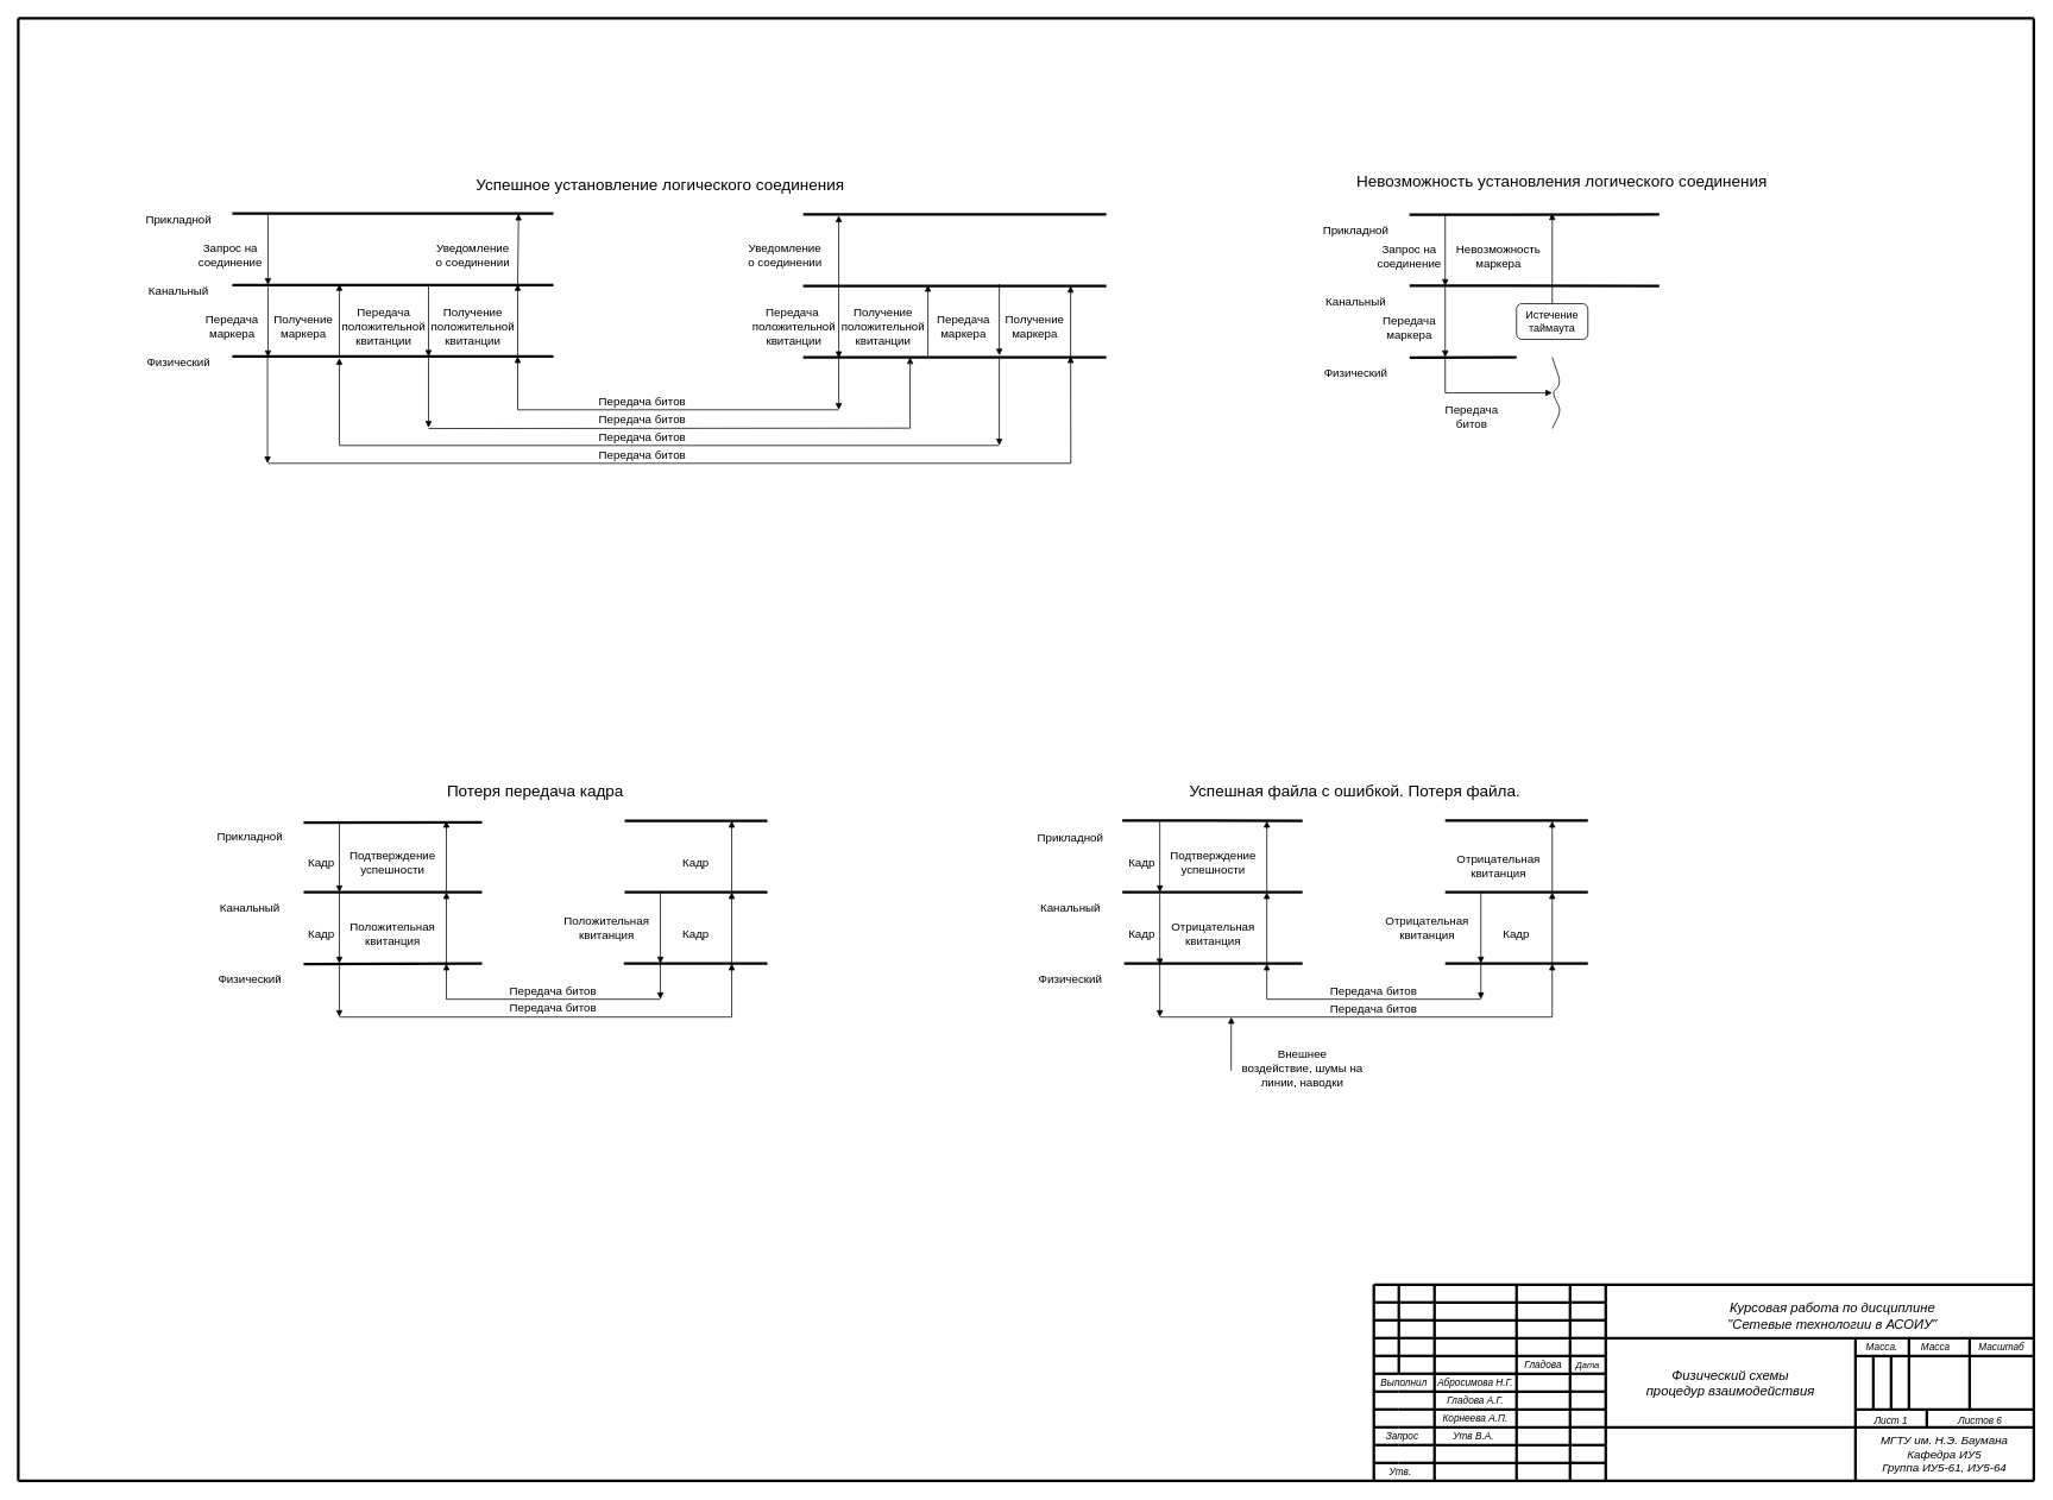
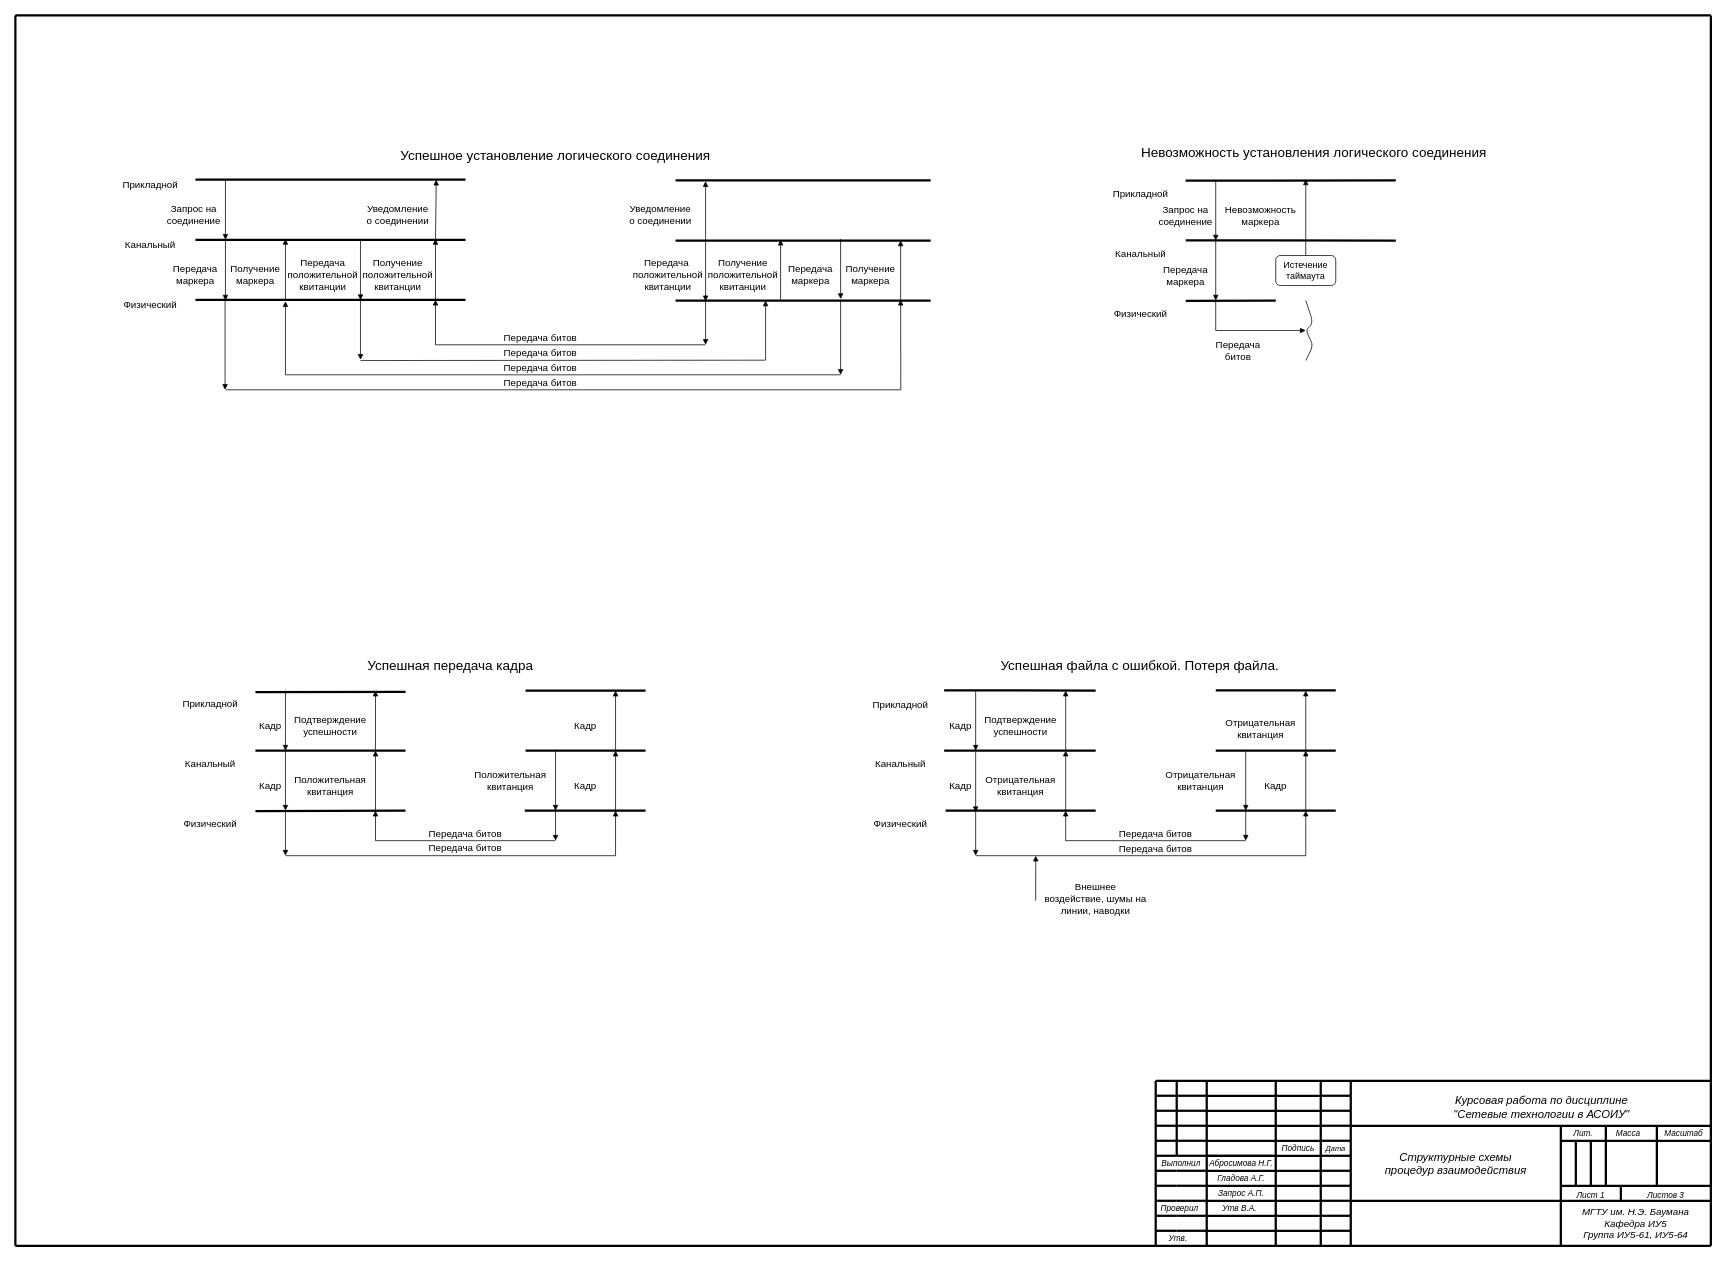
- <mxCell id="39" value="&lt;font style=&quot;font-size:11px;font-family:Helvetica;color:#000000;direction:ltr;letter-spacing:0px;line-height:120%;opacity:1&quot;&gt;&lt;br/&gt;&lt;/font&gt;&lt;font style=&quot;font-size:18px;font-family:arial;color:#000000;direction:ltr;letter-spacing:0px;line-height:120%;opacity:1&quot;&gt;Потеря передача кадра&lt;/font&gt;&lt;font style=&quot;font-size:18px;font-family:arial;color:#000000;direction:ltr;letter-spacing:0px;line-height:120%;opacity:1&quot;&gt;&lt;br/&gt;&lt;/font&gt;" style="verticalAlign=middle;align=center;vsdxID=62;fillColor=none;gradientColor=none;shape=stencil(nZBLDoAgDERP0z3SIyjew0SURgSD+Lu9kMZoXLhwN9O+tukAlrNpJg1SzDH4QW/URgNYgZTkjA4UkwJUgGXng+6DX1zLfmoymdXo17xh5zmRJ6Q42BWCfc2oJfdAr+Yv+AP9Cb7OJ3H/2JG1HNGz/84klThPVCc=);strokeColor=none;spacingTop=-3;spacingBottom=-3;spacingLeft=-3;spacingRight=-3;labelBackgroundColor=none;rounded=0;html=1;whiteSpace=wrap;" parent="1" vertex="1"><mxGeometry x="340" y="840" width="520" height="80" as="geometry" /></mxCell>
+ <mxCell id="39" value="&lt;font style=&quot;font-size:11px;font-family:Helvetica;color:#000000;direction:ltr;letter-spacing:0px;line-height:120%;opacity:1&quot;&gt;&lt;br/&gt;&lt;/font&gt;&lt;font style=&quot;font-size:18px;font-family:arial;color:#000000;direction:ltr;letter-spacing:0px;line-height:120%;opacity:1&quot;&gt;Успешная передача кадра&lt;/font&gt;&lt;font style=&quot;font-size:18px;font-family:arial;color:#000000;direction:ltr;letter-spacing:0px;line-height:120%;opacity:1&quot;&gt;&lt;br/&gt;&lt;/font&gt;" style="verticalAlign=middle;align=center;vsdxID=62;fillColor=none;gradientColor=none;shape=stencil(nZBLDoAgDERP0z3SIyjew0SURgSD+Lu9kMZoXLhwN9O+tukAlrNpJg1SzDH4QW/URgNYgZTkjA4UkwJUgGXng+6DX1zLfmoymdXo17xh5zmRJ6Q42BWCfc2oJfdAr+Yv+AP9Cb7OJ3H/2JG1HNGz/84klThPVCc=);strokeColor=none;spacingTop=-3;spacingBottom=-3;spacingLeft=-3;spacingRight=-3;labelBackgroundColor=none;rounded=0;html=1;whiteSpace=wrap;" parent="1" vertex="1"><mxGeometry x="340" y="840" width="520" height="80" as="geometry" /></mxCell>
- <mxCell id="7" value="&lt;font style=&quot;font-size:11px;font-family:arial;color:#000000;direction:ltr;letter-spacing:0px;line-height:120%;opacity:1&quot;&gt;&lt;i&gt;Масса.&lt;/i&gt;&lt;/font&gt;&lt;font style=&quot;font-size:11px;font-family:arial;color:#000000;direction:ltr;letter-spacing:0px;line-height:120%;opacity:1&quot;&gt;&lt;i&gt;&lt;br/&gt;&lt;/i&gt;&lt;/font&gt;" style="verticalAlign=middle;align=center;vsdxID=6;fillColor=none;gradientColor=none;shape=stencil(nZBRDoQgDERP03+WHsHFe5iISyOCQdT19kIaIxq//Jtp3zTpAFaTaUYNUkwx+F6v1EYD+AUpyRkdKCYFqACrzgf9C352LfuxyWRWg1/yhT/nRE5IsZWuZtCSK8CPeI0e/hF+jV7AJM4PO7KWCyr390bSiNtEtQM=);strokeColor=none;strokeWidth=3;spacingTop=-3;spacingBottom=-3;spacingLeft=-3;spacingRight=-3;labelBackgroundColor=none;rounded=0;html=1;whiteSpace=wrap;" parent="1" vertex="1"><mxGeometry x="2080" y="1500" width="60" height="20" as="geometry" /></mxCell>
+ <mxCell id="7" value="&lt;font style=&quot;font-size:11px;font-family:arial;color:#000000;direction:ltr;letter-spacing:0px;line-height:120%;opacity:1&quot;&gt;&lt;i&gt;Лит.&lt;/i&gt;&lt;/font&gt;&lt;font style=&quot;font-size:11px;font-family:arial;color:#000000;direction:ltr;letter-spacing:0px;line-height:120%;opacity:1&quot;&gt;&lt;i&gt;&lt;br/&gt;&lt;/i&gt;&lt;/font&gt;" style="verticalAlign=middle;align=center;vsdxID=6;fillColor=none;gradientColor=none;shape=stencil(nZBRDoQgDERP03+WHsHFe5iISyOCQdT19kIaIxq//Jtp3zTpAFaTaUYNUkwx+F6v1EYD+AUpyRkdKCYFqACrzgf9C352LfuxyWRWg1/yhT/nRE5IsZWuZtCSK8CPeI0e/hF+jV7AJM4PO7KWCyr390bSiNtEtQM=);strokeColor=none;strokeWidth=3;spacingTop=-3;spacingBottom=-3;spacingLeft=-3;spacingRight=-3;labelBackgroundColor=none;rounded=0;html=1;whiteSpace=wrap;" parent="1" vertex="1"><mxGeometry x="2080" y="1500" width="60" height="20" as="geometry" /></mxCell>
- <mxCell id="2" value="&lt;font style=&quot;font-size:11px;font-family:arial;color:#000000;direction:ltr;letter-spacing:0px;line-height:120%;opacity:1&quot;&gt;&lt;i&gt;Гладова&lt;/i&gt;&lt;/font&gt;&lt;font style=&quot;font-size:11px;font-family:arial;color:#000000;direction:ltr;letter-spacing:0px;line-height:120%;opacity:1&quot;&gt;&lt;i&gt;&lt;br/&gt;&lt;/i&gt;&lt;/font&gt;" style="verticalAlign=middle;align=center;vsdxID=1;fillColor=none;gradientColor=none;shape=stencil(nZBRDoQgDERP03+WHsHFe5iISyOCQdT19kIaIxq//Jtp3zTpAFaTaUYNUkwx+F6v1EYD+AUpyRkdKCYFqACrzgf9C352LfuxyWRWg1/yhT/nRE5IsZWuZtCSK8CPeI0e/hF+jV7AJM4PO7KWCyr390bSiNtEtQM=);strokeColor=none;strokeWidth=3;spacingTop=-3;spacingBottom=-3;spacingLeft=-3;spacingRight=-3;labelBackgroundColor=none;rounded=0;html=1;whiteSpace=wrap;" parent="1" vertex="1"><mxGeometry x="1700" y="1520" width="60" height="20" as="geometry" /></mxCell>
+ <mxCell id="2" value="&lt;font style=&quot;font-size:11px;font-family:arial;color:#000000;direction:ltr;letter-spacing:0px;line-height:120%;opacity:1&quot;&gt;&lt;i&gt;Подпись&lt;/i&gt;&lt;/font&gt;&lt;font style=&quot;font-size:11px;font-family:arial;color:#000000;direction:ltr;letter-spacing:0px;line-height:120%;opacity:1&quot;&gt;&lt;i&gt;&lt;br/&gt;&lt;/i&gt;&lt;/font&gt;" style="verticalAlign=middle;align=center;vsdxID=1;fillColor=none;gradientColor=none;shape=stencil(nZBRDoQgDERP03+WHsHFe5iISyOCQdT19kIaIxq//Jtp3zTpAFaTaUYNUkwx+F6v1EYD+AUpyRkdKCYFqACrzgf9C352LfuxyWRWg1/yhT/nRE5IsZWuZtCSK8CPeI0e/hF+jV7AJM4PO7KWCyr390bSiNtEtQM=);strokeColor=none;strokeWidth=3;spacingTop=-3;spacingBottom=-3;spacingLeft=-3;spacingRight=-3;labelBackgroundColor=none;rounded=0;html=1;whiteSpace=wrap;" parent="1" vertex="1"><mxGeometry x="1700" y="1520" width="60" height="20" as="geometry" /></mxCell>
- <mxCell id="14" value="&lt;font style=&quot;font-size:15px;font-family:arial;color:#000000;direction:ltr;letter-spacing:0px;line-height:120%;opacity:1&quot;&gt;&lt;i&gt;Физический схемы&lt;/i&gt;&lt;/font&gt;&lt;font style=&quot;font-size:15px;font-family:arial;color:#000000;direction:ltr;letter-spacing:0px;line-height:120%;opacity:1&quot;&gt;&lt;i&gt;&lt;br/&gt;&lt;/i&gt;&lt;/font&gt;&lt;font style=&quot;font-size:15px;font-family:arial;color:#000000;direction:ltr;letter-spacing:0px;line-height:120%;opacity:1&quot;&gt;&lt;i&gt;процедур взаимодействия&lt;/i&gt;&lt;/font&gt;&lt;font style=&quot;font-size:15px;font-family:arial;color:#000000;direction:ltr;letter-spacing:0px;line-height:120%;opacity:1&quot;&gt;&lt;i&gt;&lt;br/&gt;&lt;/i&gt;&lt;/font&gt;" style="verticalAlign=middle;align=center;vsdxID=13;fillColor=none;gradientColor=none;shape=stencil(nZBRDoQgDERP03+WHsHFe5iISyOCQdT19kIaIxq//Jtp3zTpAFaTaUYNUkwx+F6v1EYD+AUpyRkdKCYFqACrzgf9C352LfuxyWRWg1/yhT/nRE5IsZWuZtCSK8CPeI0e/hF+jV7AJM4PO7KWCyr390bSiNtEtQM=);strokeColor=none;strokeWidth=3;spacingTop=-3;spacingBottom=-3;spacingLeft=-3;spacingRight=-3;labelBackgroundColor=none;rounded=0;html=1;whiteSpace=wrap;" parent="1" vertex="1"><mxGeometry x="1800" y="1500" width="280" height="100" as="geometry" /></mxCell>
+ <mxCell id="14" value="&lt;font style=&quot;font-size:15px;font-family:arial;color:#000000;direction:ltr;letter-spacing:0px;line-height:120%;opacity:1&quot;&gt;&lt;i&gt;Структурные схемы&lt;/i&gt;&lt;/font&gt;&lt;font style=&quot;font-size:15px;font-family:arial;color:#000000;direction:ltr;letter-spacing:0px;line-height:120%;opacity:1&quot;&gt;&lt;i&gt;&lt;br/&gt;&lt;/i&gt;&lt;/font&gt;&lt;font style=&quot;font-size:15px;font-family:arial;color:#000000;direction:ltr;letter-spacing:0px;line-height:120%;opacity:1&quot;&gt;&lt;i&gt;процедур взаимодействия&lt;/i&gt;&lt;/font&gt;&lt;font style=&quot;font-size:15px;font-family:arial;color:#000000;direction:ltr;letter-spacing:0px;line-height:120%;opacity:1&quot;&gt;&lt;i&gt;&lt;br/&gt;&lt;/i&gt;&lt;/font&gt;" style="verticalAlign=middle;align=center;vsdxID=13;fillColor=none;gradientColor=none;shape=stencil(nZBRDoQgDERP03+WHsHFe5iISyOCQdT19kIaIxq//Jtp3zTpAFaTaUYNUkwx+F6v1EYD+AUpyRkdKCYFqACrzgf9C352LfuxyWRWg1/yhT/nRE5IsZWuZtCSK8CPeI0e/hF+jV7AJM4PO7KWCyr390bSiNtEtQM=);strokeColor=none;strokeWidth=3;spacingTop=-3;spacingBottom=-3;spacingLeft=-3;spacingRight=-3;labelBackgroundColor=none;rounded=0;html=1;whiteSpace=wrap;" parent="1" vertex="1"><mxGeometry x="1800" y="1500" width="280" height="100" as="geometry" /></mxCell>
- <mxCell id="11" value="&lt;font style=&quot;font-size:11px;font-family:Helvetica;color:#000000;direction:ltr;letter-spacing:0px;line-height:120%;opacity:1&quot;&gt;&lt;br/&gt;&lt;/font&gt;&lt;font style=&quot;font-size:11px;font-family:arial;color:#000000;direction:ltr;letter-spacing:0px;line-height:120%;opacity:1&quot;&gt;&lt;i&gt;Листов 6&lt;/i&gt;&lt;/font&gt;&lt;font style=&quot;font-size:11px;font-family:arial;color:#000000;direction:ltr;letter-spacing:0px;line-height:120%;opacity:1&quot;&gt;&lt;i&gt;&lt;br/&gt;&lt;/i&gt;&lt;/font&gt;" style="verticalAlign=middle;align=center;vsdxID=10;fillColor=none;gradientColor=none;shape=stencil(nZBRDoQgDERP03+WHsHFe5iISyOCQdT19kIaIxq//Jtp3zTpAFaTaUYNUkwx+F6v1EYD+AUpyRkdKCYFqACrzgf9C352LfuxyWRWg1/yhT/nRE5IsZWuZtCSK8CPeI0e/hF+jV7AJM4PO7KWCyr390bSiNtEtQM=);strokeColor=none;strokeWidth=3;spacingTop=-3;spacingBottom=-3;spacingLeft=-3;spacingRight=-3;labelBackgroundColor=none;rounded=0;html=1;whiteSpace=wrap;" parent="1" vertex="1"><mxGeometry x="2160" y="1580" width="120" height="10" as="geometry" /></mxCell>
+ <mxCell id="11" value="&lt;font style=&quot;font-size:11px;font-family:Helvetica;color:#000000;direction:ltr;letter-spacing:0px;line-height:120%;opacity:1&quot;&gt;&lt;br/&gt;&lt;/font&gt;&lt;font style=&quot;font-size:11px;font-family:arial;color:#000000;direction:ltr;letter-spacing:0px;line-height:120%;opacity:1&quot;&gt;&lt;i&gt;Листов 3&lt;/i&gt;&lt;/font&gt;&lt;font style=&quot;font-size:11px;font-family:arial;color:#000000;direction:ltr;letter-spacing:0px;line-height:120%;opacity:1&quot;&gt;&lt;i&gt;&lt;br/&gt;&lt;/i&gt;&lt;/font&gt;" style="verticalAlign=middle;align=center;vsdxID=10;fillColor=none;gradientColor=none;shape=stencil(nZBRDoQgDERP03+WHsHFe5iISyOCQdT19kIaIxq//Jtp3zTpAFaTaUYNUkwx+F6v1EYD+AUpyRkdKCYFqACrzgf9C352LfuxyWRWg1/yhT/nRE5IsZWuZtCSK8CPeI0e/hF+jV7AJM4PO7KWCyr390bSiNtEtQM=);strokeColor=none;strokeWidth=3;spacingTop=-3;spacingBottom=-3;spacingLeft=-3;spacingRight=-3;labelBackgroundColor=none;rounded=0;html=1;whiteSpace=wrap;" parent="1" vertex="1"><mxGeometry x="2160" y="1580" width="120" height="10" as="geometry" /></mxCell>
- <mxCell id="26" value="&lt;font style=&quot;font-size: 11px ; font-family: &amp;#34;arial&amp;#34; ; color: #000000 ; direction: ltr ; letter-spacing: 0px ; line-height: 120% ; opacity: 1&quot;&gt;&lt;i&gt;Корнеева А.П.&lt;/i&gt;&lt;/font&gt;&lt;font style=&quot;font-size: 11px ; font-family: &amp;#34;arial&amp;#34; ; color: #000000 ; direction: ltr ; letter-spacing: 0px ; line-height: 120% ; opacity: 1&quot;&gt;&lt;i&gt;&lt;br&gt;&lt;/i&gt;&lt;/font&gt;" style="verticalAlign=middle;align=center;vsdxID=36;fillColor=none;gradientColor=none;shape=stencil(nZBRDoQgDERP03+WHsHFe5iISyOCQdT19kIaIxq//Jtp3zTpAFaTaUYNUkwx+F6v1EYD+AUpyRkdKCYFqACrzgf9C352LfuxyWRWg1/yhT/nRE5IsZWuZtCSK8CPeI0e/hF+jV7AJM4PO7KWCyr390bSiNtEtQM=);strokeColor=none;strokeWidth=3;spacingTop=-3;spacingBottom=-3;spacingLeft=-3;spacingRight=-3;labelBackgroundColor=none;rounded=0;html=1;whiteSpace=wrap;" parent="1" vertex="1"><mxGeometry x="1608" y="1580" width="92" height="20" as="geometry" /></mxCell>
+ <mxCell id="26" value="&lt;font style=&quot;font-size: 11px ; font-family: &amp;#34;arial&amp;#34; ; color: #000000 ; direction: ltr ; letter-spacing: 0px ; line-height: 120% ; opacity: 1&quot;&gt;&lt;i&gt;Запрос А.П.&lt;/i&gt;&lt;/font&gt;&lt;font style=&quot;font-size: 11px ; font-family: &amp;#34;arial&amp;#34; ; color: #000000 ; direction: ltr ; letter-spacing: 0px ; line-height: 120% ; opacity: 1&quot;&gt;&lt;i&gt;&lt;br&gt;&lt;/i&gt;&lt;/font&gt;" style="verticalAlign=middle;align=center;vsdxID=36;fillColor=none;gradientColor=none;shape=stencil(nZBRDoQgDERP03+WHsHFe5iISyOCQdT19kIaIxq//Jtp3zTpAFaTaUYNUkwx+F6v1EYD+AUpyRkdKCYFqACrzgf9C352LfuxyWRWg1/yhT/nRE5IsZWuZtCSK8CPeI0e/hF+jV7AJM4PO7KWCyr390bSiNtEtQM=);strokeColor=none;strokeWidth=3;spacingTop=-3;spacingBottom=-3;spacingLeft=-3;spacingRight=-3;labelBackgroundColor=none;rounded=0;html=1;whiteSpace=wrap;" parent="1" vertex="1"><mxGeometry x="1608" y="1580" width="92" height="20" as="geometry" /></mxCell>
- <mxCell id="5" value="&lt;font style=&quot;font-size:11px;font-family:arial;color:#000000;direction:ltr;letter-spacing:0px;line-height:120%;opacity:1&quot;&gt;&lt;i&gt;Запрос&lt;/i&gt;&lt;/font&gt;&lt;font style=&quot;font-size:11px;font-family:arial;color:#000000;direction:ltr;letter-spacing:0px;line-height:120%;opacity:1&quot;&gt;&lt;i&gt;&lt;br/&gt;&lt;/i&gt;&lt;/font&gt;" style="verticalAlign=middle;align=center;vsdxID=4;fillColor=none;gradientColor=none;shape=stencil(nZBRDoQgDERP03+WHsHFe5iISyOCQdT19kIaIxq//Jtp3zTpAFaTaUYNUkwx+F6v1EYD+AUpyRkdKCYFqACrzgf9C352LfuxyWRWg1/yhT/nRE5IsZWuZtCSK8CPeI0e/hF+jV7AJM4PO7KWCyr390bSiNtEtQM=);strokeColor=none;strokeWidth=3;spacingTop=-3;spacingBottom=-3;spacingLeft=-3;spacingRight=-3;labelBackgroundColor=none;rounded=0;html=1;whiteSpace=wrap;" parent="1" vertex="1"><mxGeometry x="1538" y="1600" width="68" height="20" as="geometry" /></mxCell>
+ <mxCell id="5" value="&lt;font style=&quot;font-size:11px;font-family:arial;color:#000000;direction:ltr;letter-spacing:0px;line-height:120%;opacity:1&quot;&gt;&lt;i&gt;Проверил&lt;/i&gt;&lt;/font&gt;&lt;font style=&quot;font-size:11px;font-family:arial;color:#000000;direction:ltr;letter-spacing:0px;line-height:120%;opacity:1&quot;&gt;&lt;i&gt;&lt;br/&gt;&lt;/i&gt;&lt;/font&gt;" style="verticalAlign=middle;align=center;vsdxID=4;fillColor=none;gradientColor=none;shape=stencil(nZBRDoQgDERP03+WHsHFe5iISyOCQdT19kIaIxq//Jtp3zTpAFaTaUYNUkwx+F6v1EYD+AUpyRkdKCYFqACrzgf9C352LfuxyWRWg1/yhT/nRE5IsZWuZtCSK8CPeI0e/hF+jV7AJM4PO7KWCyr390bSiNtEtQM=);strokeColor=none;strokeWidth=3;spacingTop=-3;spacingBottom=-3;spacingLeft=-3;spacingRight=-3;labelBackgroundColor=none;rounded=0;html=1;whiteSpace=wrap;" parent="1" vertex="1"><mxGeometry x="1538" y="1600" width="68" height="20" as="geometry" /></mxCell>
